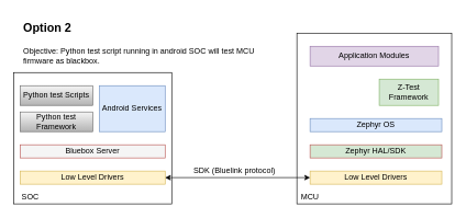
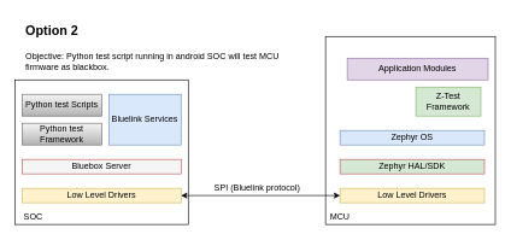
- <mxCell id="6" value="Application Modules" style="rounded=0;whiteSpace=wrap;html=1;fillColor=#e1d5e7;strokeColor=#9673a6;" parent="1" vertex="1"><mxGeometry x="470" y="70" width="195" height="30" as="geometry" /></mxCell>
+ <mxCell id="6" value="Application Modules" style="rounded=0;whiteSpace=wrap;html=1;fillColor=#e1d5e7;strokeColor=#9673a6;" parent="1" vertex="1"><mxGeometry x="480" y="80" width="195" height="30" as="geometry" /></mxCell>
- <mxCell id="12" value="Android Services" style="rounded=0;whiteSpace=wrap;html=1;fillColor=#dae8fc;strokeColor=#6c8ebf;" parent="1" vertex="1"><mxGeometry x="150" y="130" width="100" height="70" as="geometry" /></mxCell>
+ <mxCell id="12" value="Bluelink Services" style="rounded=0;whiteSpace=wrap;html=1;fillColor=#dae8fc;strokeColor=#6c8ebf;" parent="1" vertex="1"><mxGeometry x="150" y="130" width="100" height="70" as="geometry" /></mxCell>
- <mxCell id="10" value="SDK (Bluelink protocol)" style="text;html=1;align=center;verticalAlign=middle;resizable=0;points=[];autosize=1;strokeColor=none;" parent="1" vertex="1"><mxGeometry x="290" y="250" width="130" height="20" as="geometry" /></mxCell>
+ <mxCell id="10" value="SPI (Bluelink protocol)" style="text;html=1;align=center;verticalAlign=middle;resizable=0;points=[];autosize=1;strokeColor=none;" parent="1" vertex="1"><mxGeometry x="290" y="250" width="130" height="20" as="geometry" /></mxCell>
